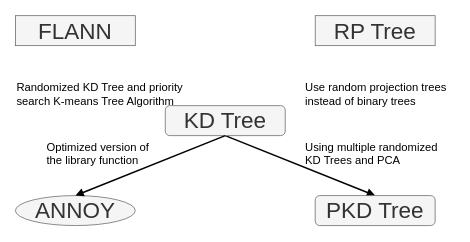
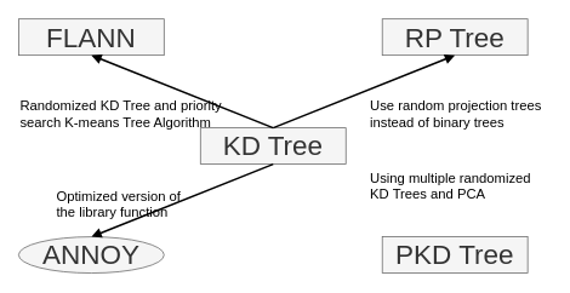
+ <mxCell id="14" style="rounded=0;orthogonalLoop=1;jettySize=auto;html=1;entryX=0.5;entryY=1;entryDx=0;entryDy=0;strokeWidth=2;endArrow=block;endFill=1;exitX=0.5;exitY=0;exitDx=0;exitDy=0;" edge="1" parent="1" source="3" target="12"><mxGeometry relative="1" as="geometry"><mxPoint x="280" y="120" as="sourcePoint" /><mxPoint x="510" y="70" as="targetPoint" /></mxGeometry></mxCell>
+ <mxCell id="10" style="rounded=0;orthogonalLoop=1;jettySize=auto;html=1;exitX=0.5;exitY=0;exitDx=0;exitDy=0;entryX=0.5;entryY=1;entryDx=0;entryDy=0;strokeWidth=2;endArrow=block;endFill=1;" edge="1" parent="1" source="3" target="9"><mxGeometry relative="1" as="geometry"><mxPoint x="310" y="190" as="sourcePoint" /><mxPoint x="510" y="270" as="targetPoint" /></mxGeometry></mxCell>
- <mxCell id="3" value="&lt;font style=&quot;font-size: 30px;&quot;&gt;KD Tree&lt;/font&gt;" style="whiteSpace=wrap;html=1;fillColor=#f5f5f5;strokeColor=#666666;fontColor=#333333;rounded=1;" vertex="1" parent="1"><mxGeometry x="220" y="140" width="160" height="40" as="geometry" /></mxCell>
+ <mxCell id="3" value="&lt;font style=&quot;font-size: 30px;&quot;&gt;KD Tree&lt;/font&gt;" style="rounded=0;whiteSpace=wrap;html=1;fillColor=#f5f5f5;strokeColor=#666666;fontColor=#333333;" vertex="1" parent="1"><mxGeometry x="220" y="140" width="160" height="40" as="geometry" /></mxCell>
- <mxCell id="6" value="Optimized version of the library function" style="text;whiteSpace=wrap;fontSize=15;" vertex="1" parent="1"><mxGeometry x="60" y="180" width="160" height="40" as="geometry" /></mxCell>
+ <mxCell id="6" value="Optimized version of the library function" style="text;whiteSpace=wrap;fontSize=15;" vertex="1" parent="1"><mxGeometry x="60" y="200" width="160" height="40" as="geometry" /></mxCell>
- <mxCell id="2" style="rounded=0;orthogonalLoop=1;jettySize=auto;html=1;exitX=0.5;exitY=1;exitDx=0;exitDy=0;entryX=0.5;entryY=0;entryDx=0;entryDy=0;strokeWidth=2;endArrow=block;endFill=1;" edge="1" parent="1" source="3" target="4"><mxGeometry relative="1" as="geometry" /></mxCell>
- <mxCell id="4" value="&lt;font style=&quot;font-size: 30px;&quot;&gt;PKD Tree&lt;/font&gt;" style="whiteSpace=wrap;html=1;fillColor=#f5f5f5;strokeColor=#666666;fontColor=#333333;rounded=1;" vertex="1" parent="1"><mxGeometry x="420" y="260" width="160" height="40" as="geometry" /></mxCell>
+ <mxCell id="4" value="&lt;font style=&quot;font-size: 30px;&quot;&gt;PKD Tree&lt;/font&gt;" style="rounded=0;whiteSpace=wrap;html=1;fillColor=#f5f5f5;strokeColor=#666666;fontColor=#333333;" vertex="1" parent="1"><mxGeometry x="420" y="260" width="160" height="40" as="geometry" /></mxCell>
